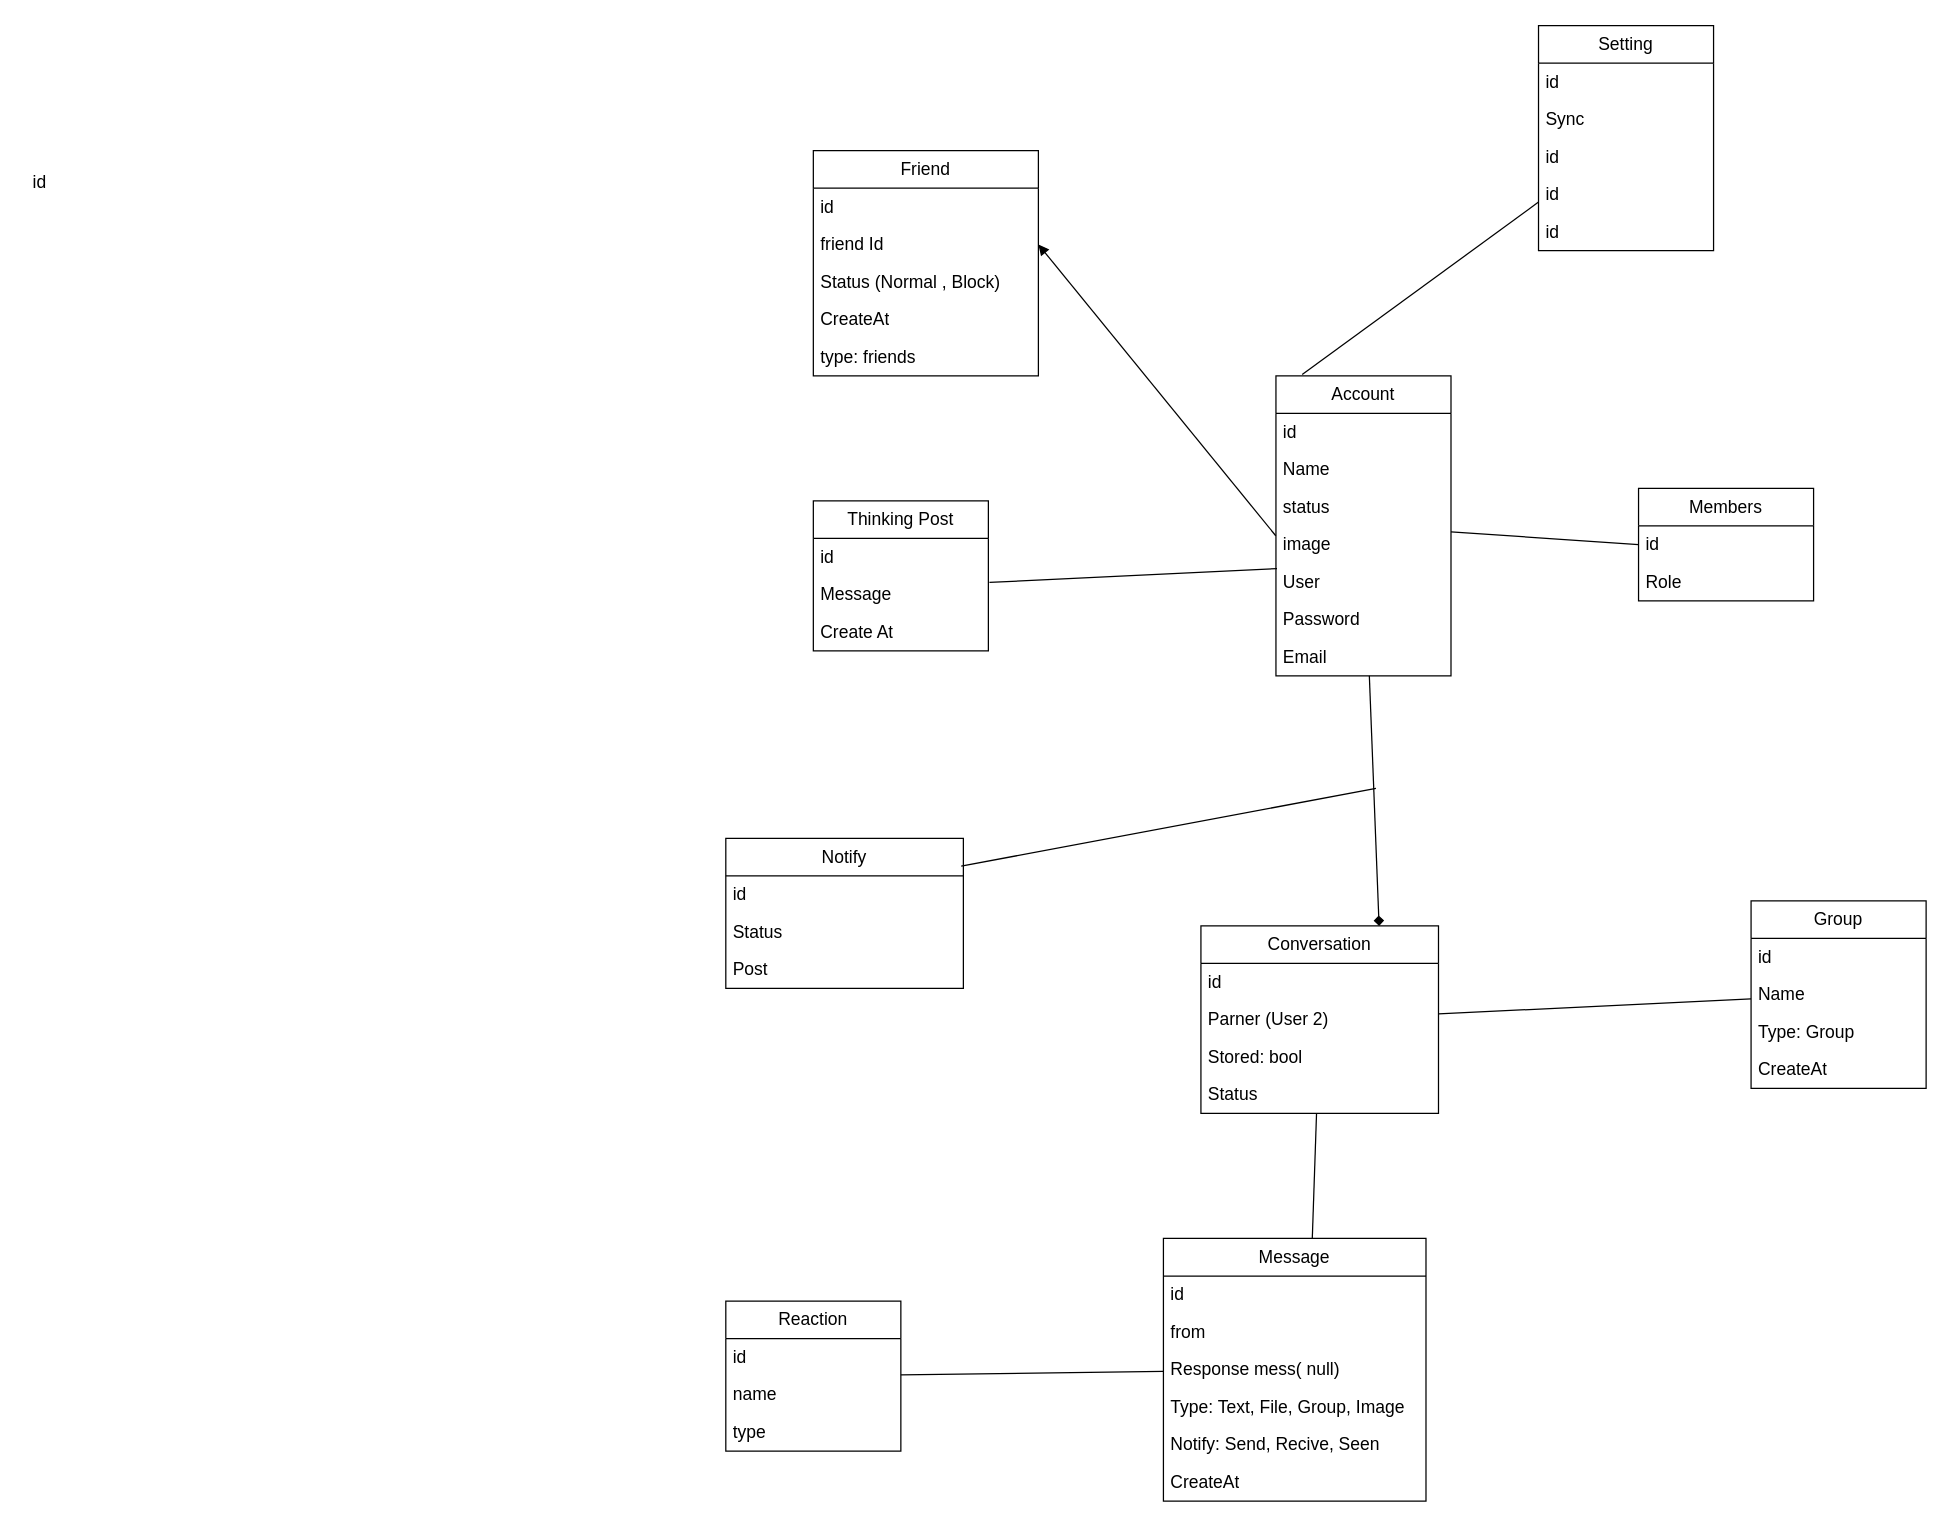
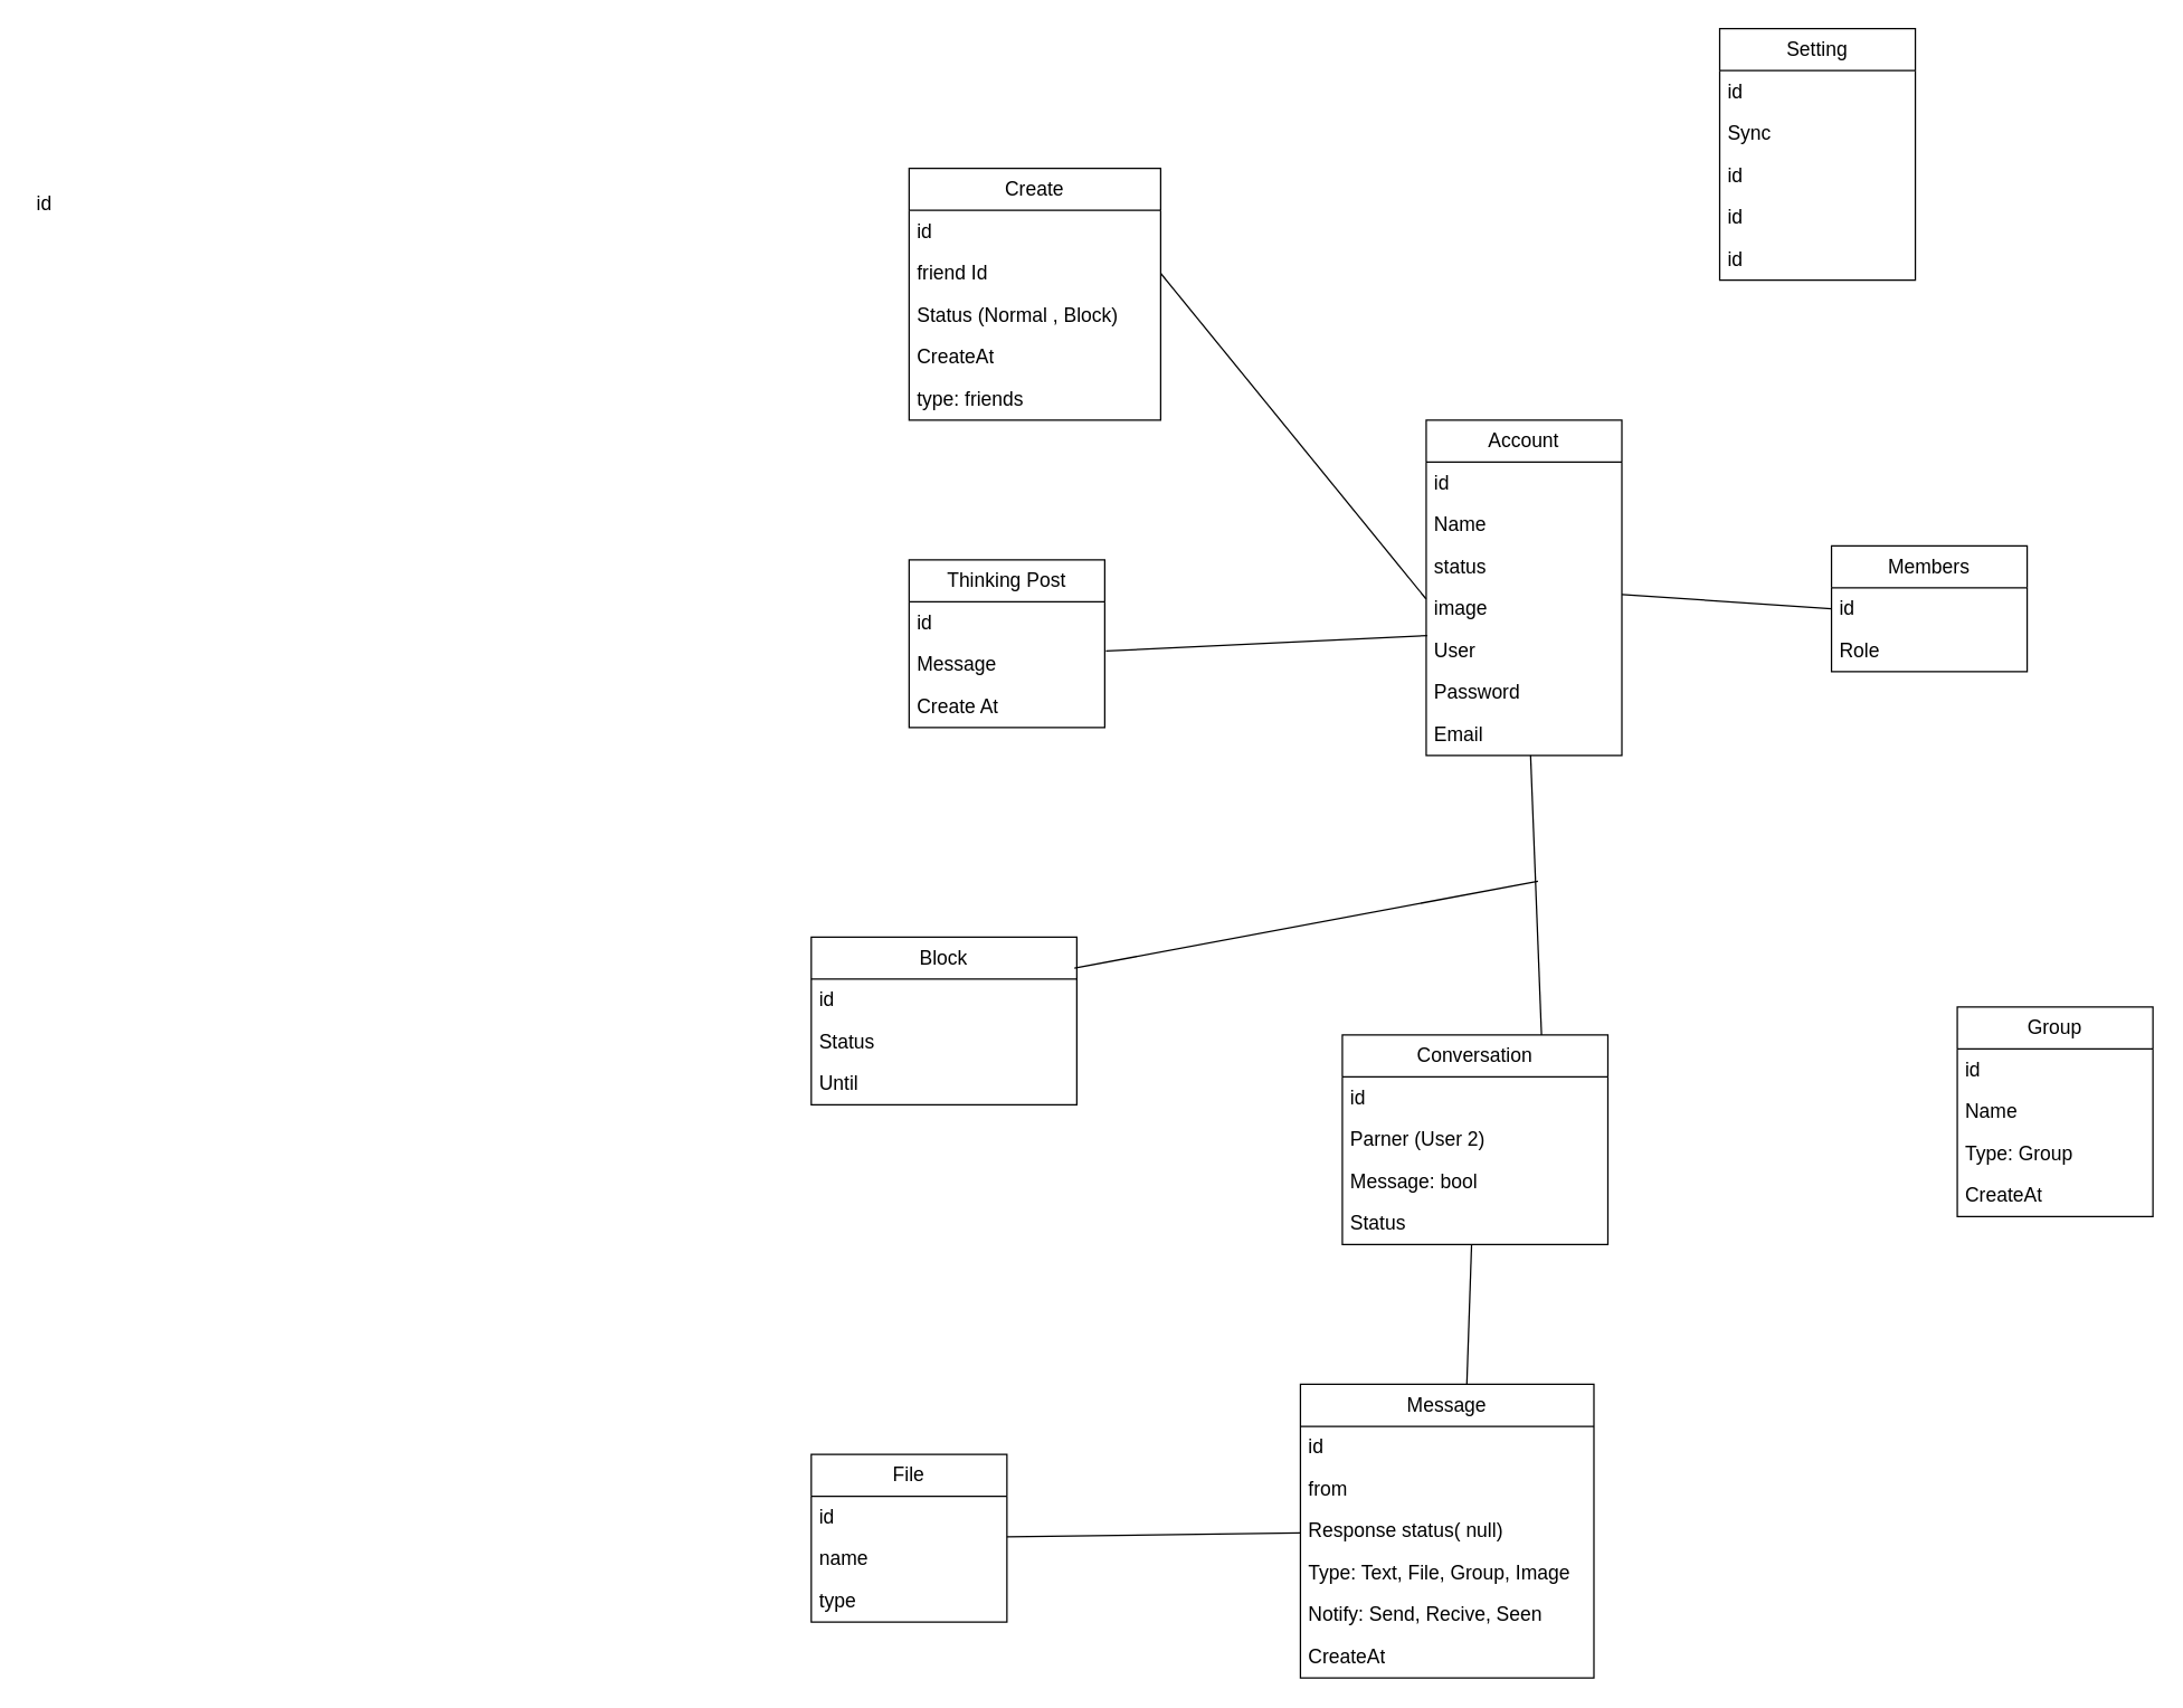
- <mxCell id="41" value="Friend" style="swimlane;fontStyle=0;childLayout=stackLayout;horizontal=1;startSize=30;horizontalStack=0;resizeParent=1;resizeParentMax=0;resizeLast=0;collapsible=1;marginBottom=0;whiteSpace=wrap;html=1;fontSize=14;" vertex="1" parent="1"><mxGeometry x="650" y="120" width="180" height="180" as="geometry" /></mxCell>
+ <mxCell id="41" value="Create" style="swimlane;fontStyle=0;childLayout=stackLayout;horizontal=1;startSize=30;horizontalStack=0;resizeParent=1;resizeParentMax=0;resizeLast=0;collapsible=1;marginBottom=0;whiteSpace=wrap;html=1;fontSize=14;" vertex="1" parent="1"><mxGeometry x="650" y="120" width="180" height="180" as="geometry" /></mxCell>
- <mxCell id="47" value="" style="endArrow=block;html=1;rounded=0;entryX=1;entryY=0.5;entryDx=0;entryDy=0;exitX=-0.001;exitY=0.265;exitDx=0;exitDy=0;exitPerimeter=0;fontSize=14;" edge="1" parent="1" source="6" target="43"><mxGeometry width="50" height="50" relative="1" as="geometry"><mxPoint x="983" y="610" as="sourcePoint" /><mxPoint x="963" y="762" as="targetPoint" /></mxGeometry></mxCell>
+ <mxCell id="47" value="" style="endArrow=none;html=1;rounded=0;entryX=1;entryY=0.5;entryDx=0;entryDy=0;exitX=-0.001;exitY=0.265;exitDx=0;exitDy=0;exitPerimeter=0;fontSize=14;" edge="1" parent="1" source="6" target="43"><mxGeometry width="50" height="50" relative="1" as="geometry"><mxPoint x="983" y="610" as="sourcePoint" /><mxPoint x="963" y="762" as="targetPoint" /></mxGeometry></mxCell>
- <mxCell id="39" value="" style="endArrow=none;html=1;rounded=0;exitX=0.15;exitY=-0.004;exitDx=0;exitDy=0;exitPerimeter=0;fontSize=14;" edge="1" parent="1" source="2" target="33"><mxGeometry width="50" height="50" relative="1" as="geometry"><mxPoint x="1240" y="430" as="sourcePoint" /><mxPoint x="1311" y="157" as="targetPoint" /></mxGeometry></mxCell>
- <mxCell id="54" value="Notify" style="swimlane;fontStyle=0;childLayout=stackLayout;horizontal=1;startSize=30;horizontalStack=0;resizeParent=1;resizeParentMax=0;resizeLast=0;collapsible=1;marginBottom=0;whiteSpace=wrap;html=1;fontSize=14;" vertex="1" parent="1"><mxGeometry x="580" y="670" width="190" height="120" as="geometry" /></mxCell>
+ <mxCell id="54" value="Block" style="swimlane;fontStyle=0;childLayout=stackLayout;horizontal=1;startSize=30;horizontalStack=0;resizeParent=1;resizeParentMax=0;resizeLast=0;collapsible=1;marginBottom=0;whiteSpace=wrap;html=1;fontSize=14;" vertex="1" parent="1"><mxGeometry x="580" y="670" width="190" height="120" as="geometry" /></mxCell>
- <mxCell id="26" value="" style="endArrow=diamond;html=1;rounded=0;entryX=0.75;entryY=0;entryDx=0;entryDy=0;fontSize=14;" edge="1" parent="1" source="2" target="48"><mxGeometry width="50" height="50" relative="1" as="geometry"><mxPoint x="967" y="190" as="sourcePoint" /><mxPoint x="963" y="422" as="targetPoint" /></mxGeometry></mxCell>
+ <mxCell id="26" value="" style="endArrow=none;html=1;rounded=0;entryX=0.75;entryY=0;entryDx=0;entryDy=0;fontSize=14;" edge="1" parent="1" source="2" target="48"><mxGeometry width="50" height="50" relative="1" as="geometry"><mxPoint x="967" y="190" as="sourcePoint" /><mxPoint x="963" y="422" as="targetPoint" /></mxGeometry></mxCell>
- <mxCell id="57" value="Post" style="text;strokeColor=none;fillColor=none;align=left;verticalAlign=middle;spacingLeft=4;spacingRight=4;overflow=hidden;points=[[0,0.5],[1,0.5]];portConstraint=eastwest;rotatable=0;whiteSpace=wrap;html=1;fontSize=14;" vertex="1" parent="54"><mxGeometry y="90" width="190" height="30" as="geometry" /></mxCell>
+ <mxCell id="57" value="Until" style="text;strokeColor=none;fillColor=none;align=left;verticalAlign=middle;spacingLeft=4;spacingRight=4;overflow=hidden;points=[[0,0.5],[1,0.5]];portConstraint=eastwest;rotatable=0;whiteSpace=wrap;html=1;fontSize=14;" vertex="1" parent="54"><mxGeometry y="90" width="190" height="30" as="geometry" /></mxCell>
- <mxCell id="27" value="" style="endArrow=none;html=1;rounded=0;fontSize=14;" edge="1" parent="1" source="48" target="10"><mxGeometry width="50" height="50" relative="1" as="geometry"><mxPoint x="1042" y="431" as="sourcePoint" /><mxPoint x="1220" y="509" as="targetPoint" /></mxGeometry></mxCell>
- <mxCell id="51" value="Stored: bool" style="text;strokeColor=none;fillColor=none;align=left;verticalAlign=middle;spacingLeft=4;spacingRight=4;overflow=hidden;points=[[0,0.5],[1,0.5]];portConstraint=eastwest;rotatable=0;whiteSpace=wrap;html=1;fontSize=14;" vertex="1" parent="48"><mxGeometry y="90" width="190" height="30" as="geometry" /></mxCell>
+ <mxCell id="51" value="Message: bool" style="text;strokeColor=none;fillColor=none;align=left;verticalAlign=middle;spacingLeft=4;spacingRight=4;overflow=hidden;points=[[0,0.5],[1,0.5]];portConstraint=eastwest;rotatable=0;whiteSpace=wrap;html=1;fontSize=14;" vertex="1" parent="48"><mxGeometry y="90" width="190" height="30" as="geometry" /></mxCell>
- <mxCell id="28" value="Reaction" style="swimlane;fontStyle=0;childLayout=stackLayout;horizontal=1;startSize=30;horizontalStack=0;resizeParent=1;resizeParentMax=0;resizeLast=0;collapsible=1;marginBottom=0;whiteSpace=wrap;html=1;fontSize=14;" vertex="1" parent="1"><mxGeometry x="580" y="1040" width="140" height="120" as="geometry" /></mxCell>
+ <mxCell id="28" value="File" style="swimlane;fontStyle=0;childLayout=stackLayout;horizontal=1;startSize=30;horizontalStack=0;resizeParent=1;resizeParentMax=0;resizeLast=0;collapsible=1;marginBottom=0;whiteSpace=wrap;html=1;fontSize=14;" vertex="1" parent="1"><mxGeometry x="580" y="1040" width="140" height="120" as="geometry" /></mxCell>
- <mxCell id="22" value="Response mess( null)" style="text;strokeColor=none;fillColor=none;align=left;verticalAlign=middle;spacingLeft=4;spacingRight=4;overflow=hidden;points=[[0,0.5],[1,0.5]];portConstraint=eastwest;rotatable=0;whiteSpace=wrap;html=1;fontSize=14;" vertex="1" parent="19"><mxGeometry y="90" width="210" height="30" as="geometry" /></mxCell>
+ <mxCell id="22" value="Response status( null)" style="text;strokeColor=none;fillColor=none;align=left;verticalAlign=middle;spacingLeft=4;spacingRight=4;overflow=hidden;points=[[0,0.5],[1,0.5]];portConstraint=eastwest;rotatable=0;whiteSpace=wrap;html=1;fontSize=14;" vertex="1" parent="19"><mxGeometry y="90" width="210" height="30" as="geometry" /></mxCell>
